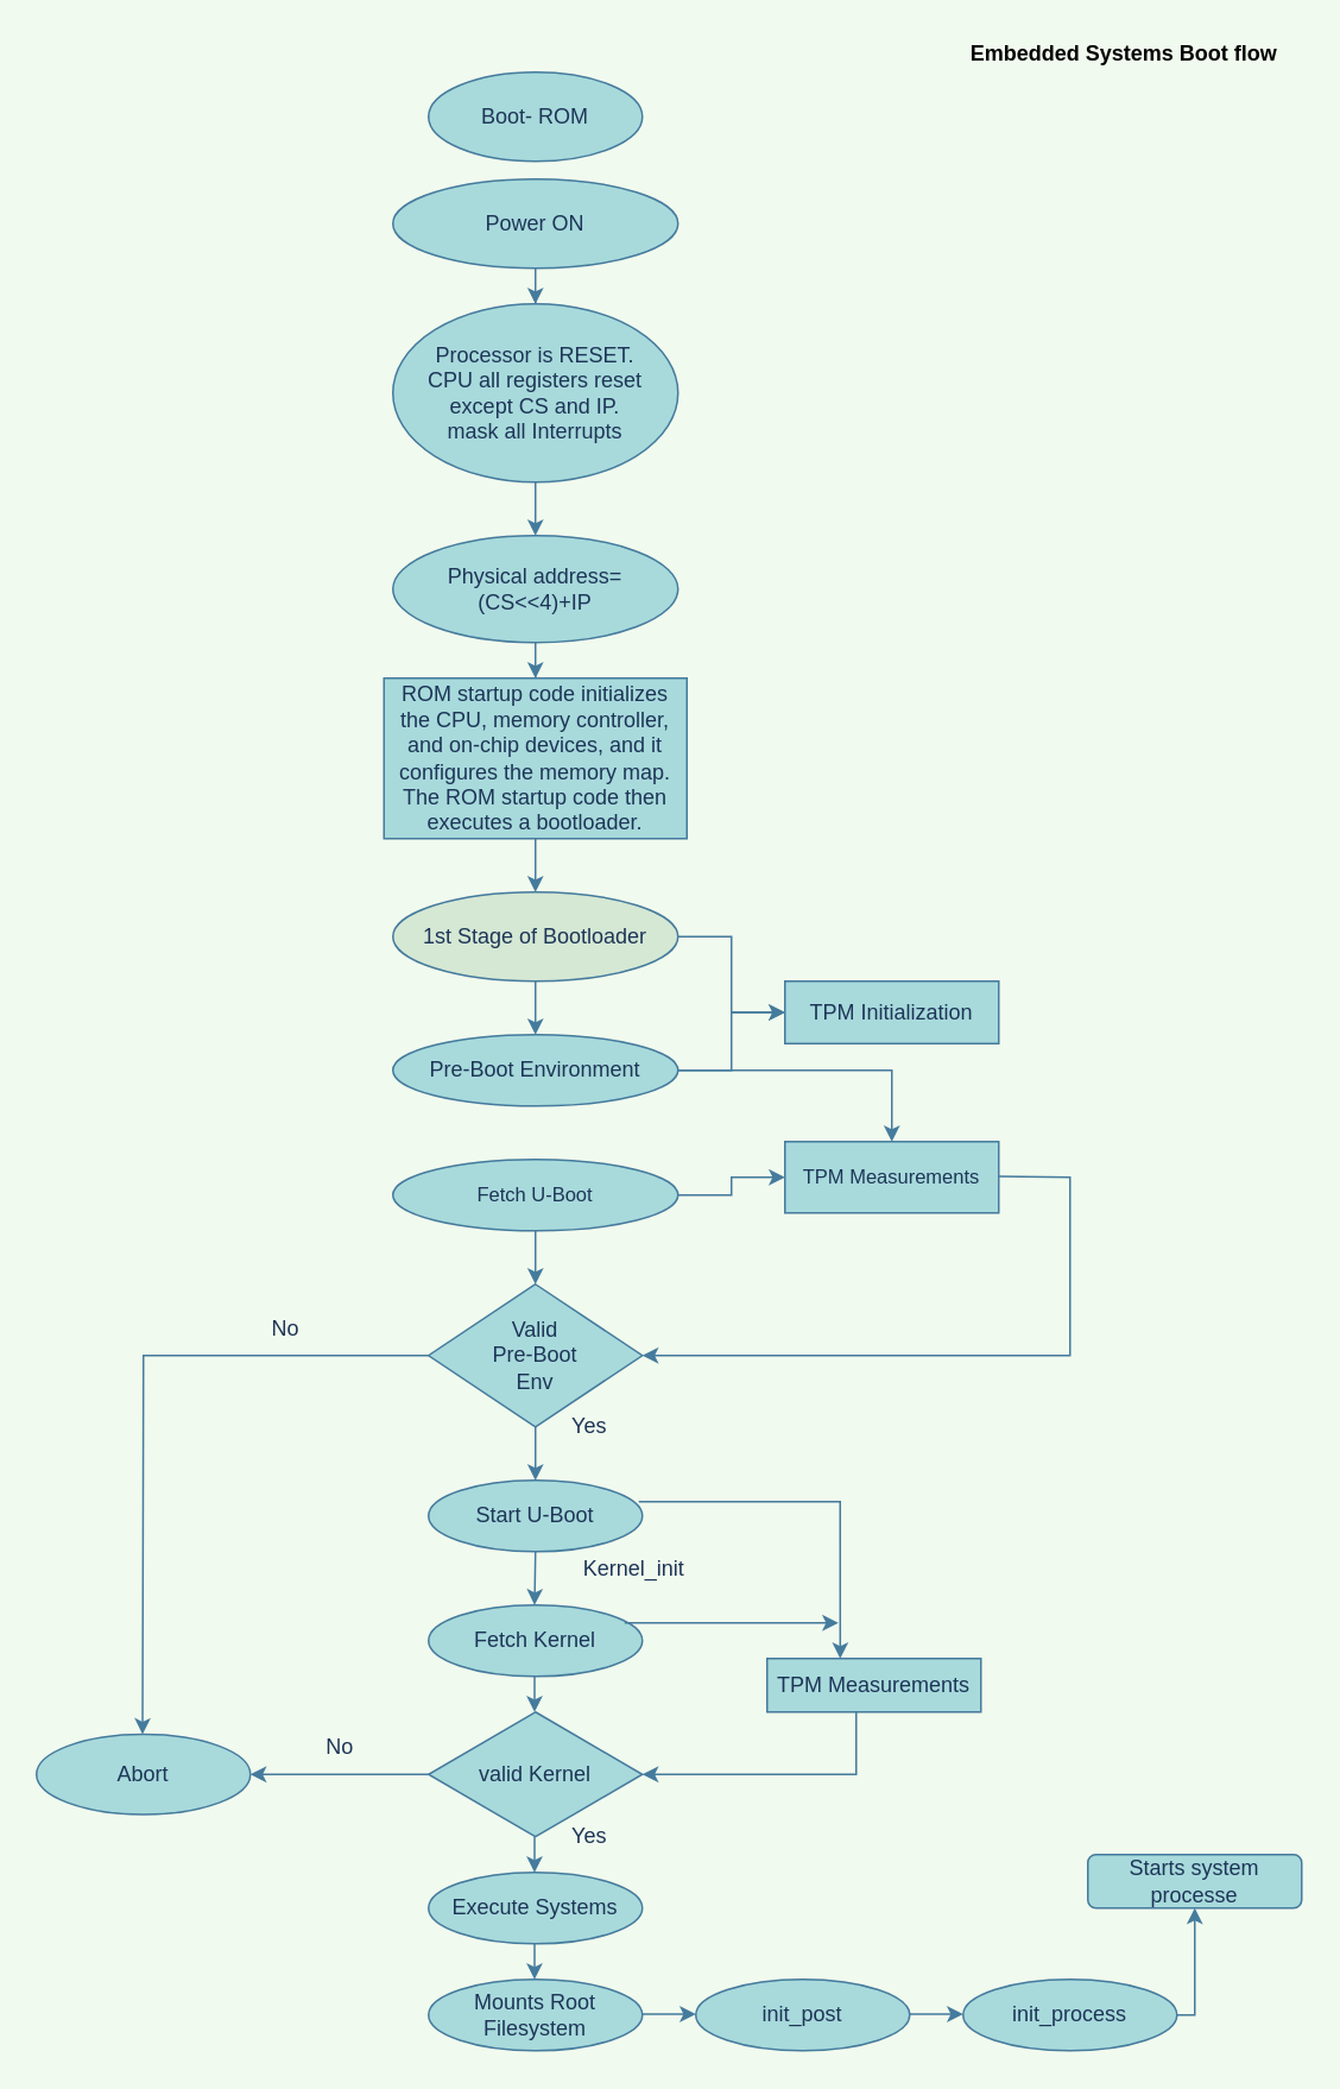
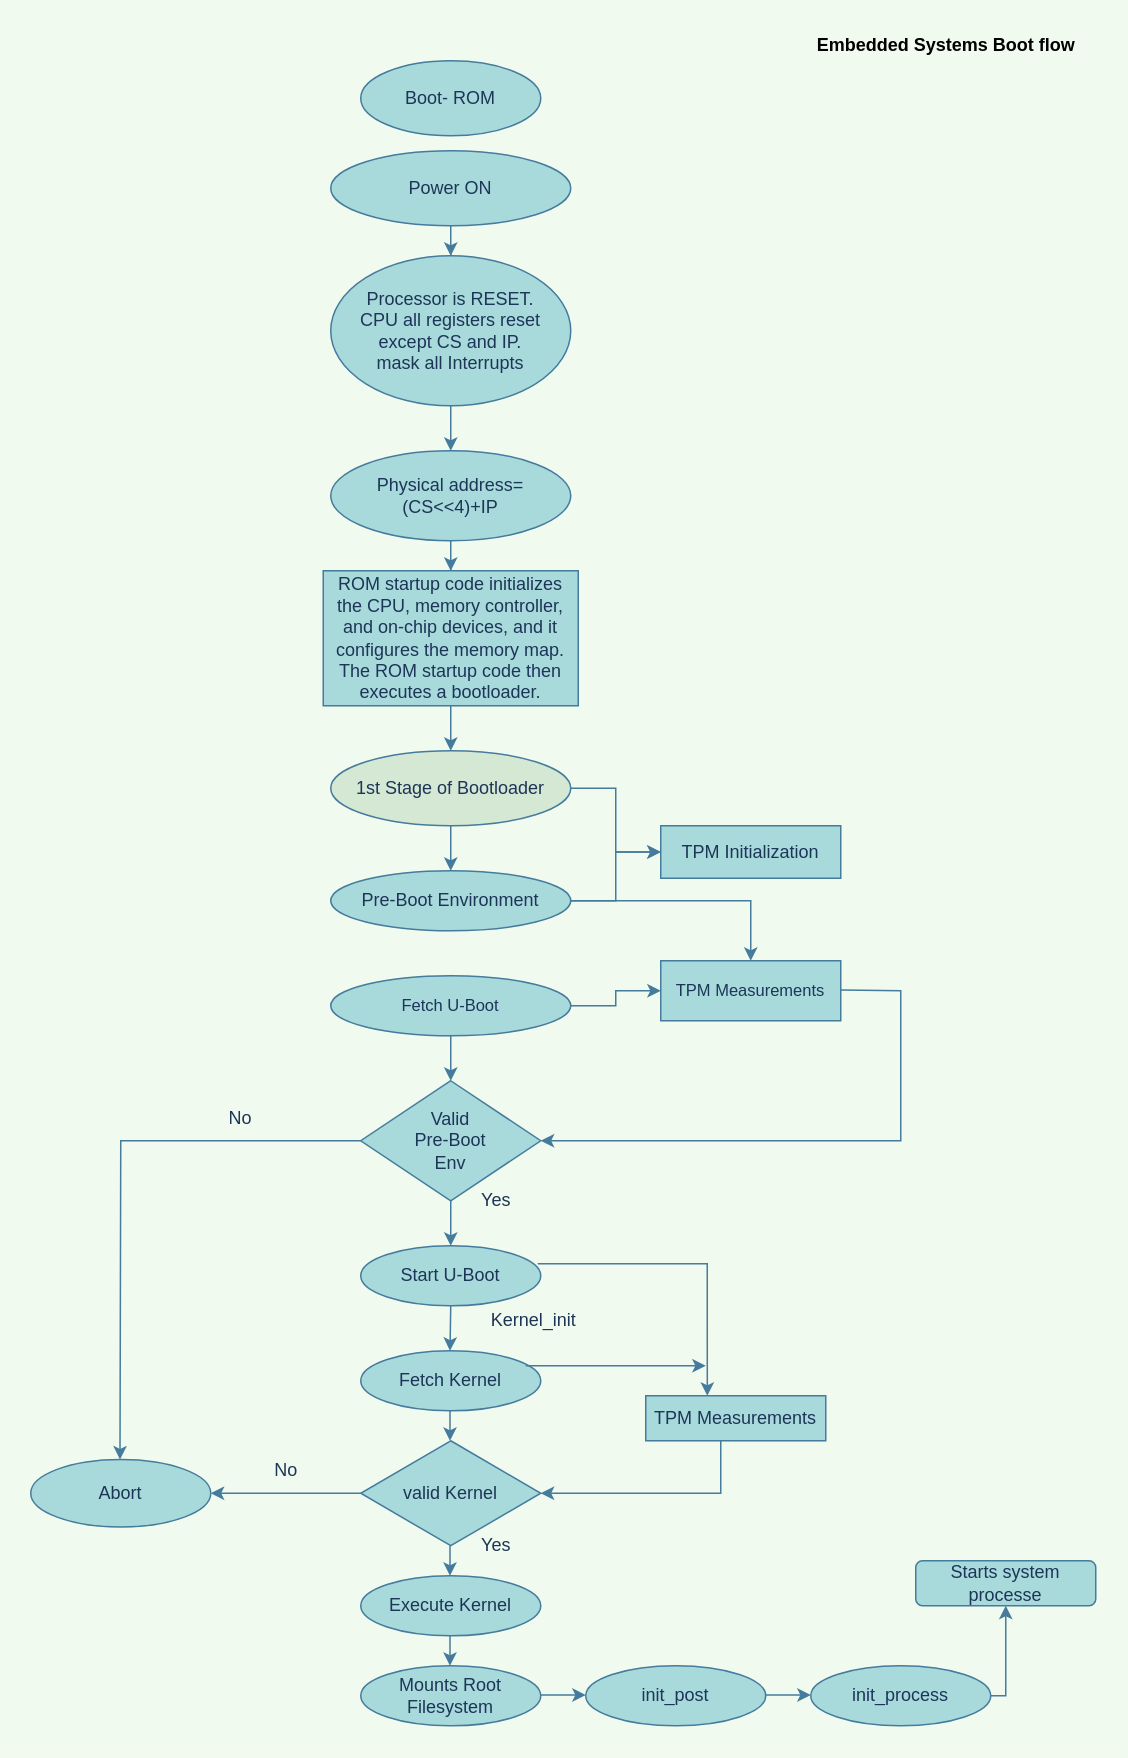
- <mxCell id="30" value="Execute Systems" style="ellipse;whiteSpace=wrap;html=1;fillColor=#A8DADC;strokeColor=#457B9D;fontColor=#1D3557;" parent="1" vertex="1"><mxGeometry x="240" y="1050" width="120" height="40" as="geometry" /></mxCell>
+ <mxCell id="30" value="Execute Kernel" style="ellipse;whiteSpace=wrap;html=1;fillColor=#A8DADC;strokeColor=#457B9D;fontColor=#1D3557;" parent="1" vertex="1"><mxGeometry x="240" y="1050" width="120" height="40" as="geometry" /></mxCell>
